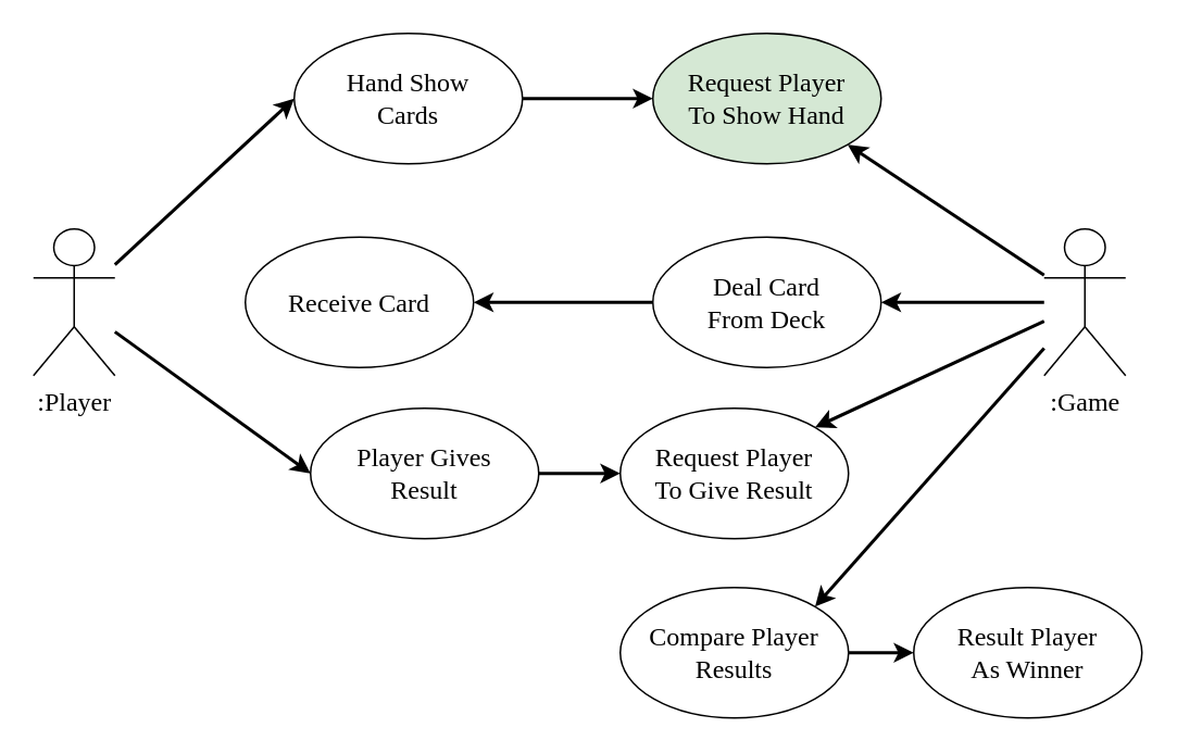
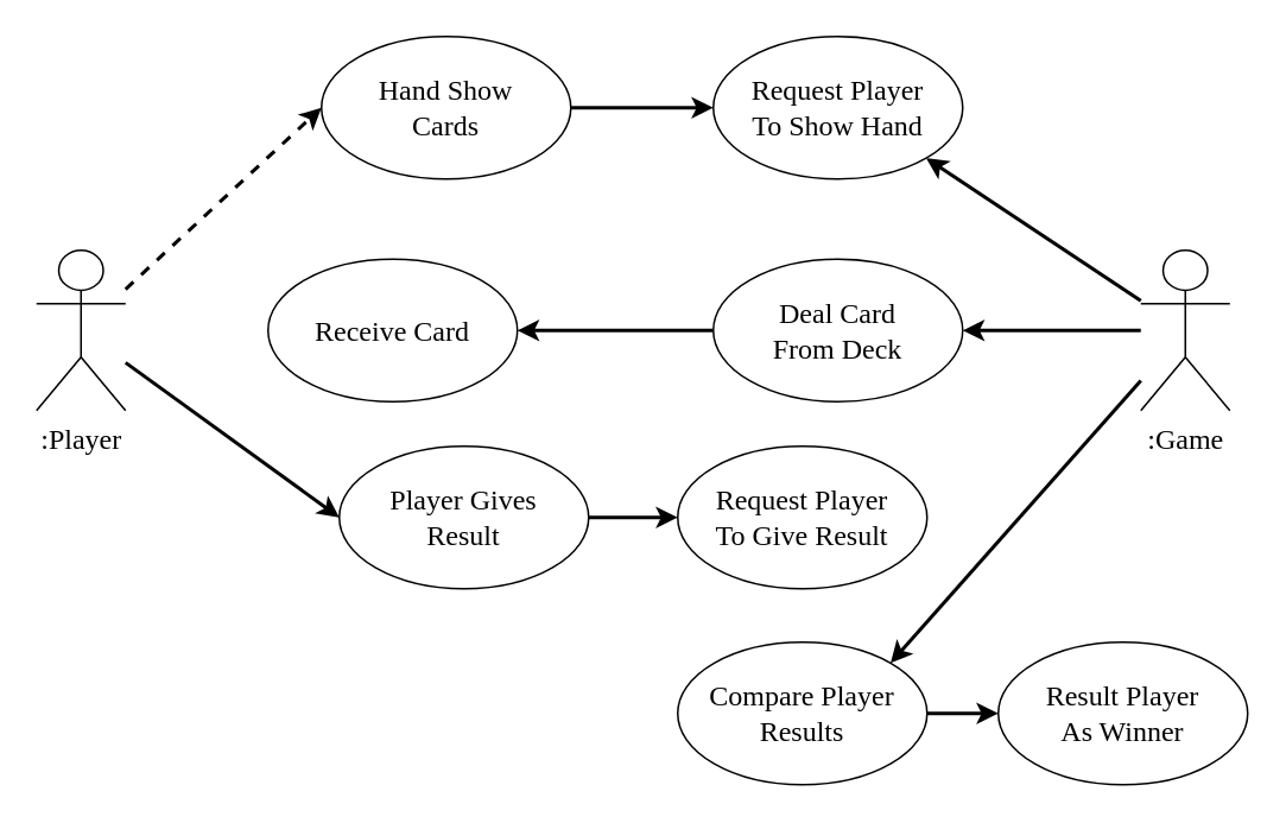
- <mxCell id="13" value="Request Player&lt;br&gt;To Show Hand" style="ellipse;whiteSpace=wrap;html=1;fontFamily=Comic Sans MS;fontSize=16;fillColor=#d5e8d4;" vertex="1" parent="1"><mxGeometry x="400" y="20" width="140" height="80" as="geometry" /></mxCell>
+ <mxCell id="13" value="Request Player&lt;br&gt;To Show Hand" style="ellipse;whiteSpace=wrap;html=1;fontFamily=Comic Sans MS;fontSize=16;" vertex="1" parent="1"><mxGeometry x="400" y="20" width="140" height="80" as="geometry" /></mxCell>
- <mxCell id="10" style="edgeStyle=none;html=1;entryX=0;entryY=0.5;entryDx=0;entryDy=0;strokeWidth=2;fontFamily=Comic Sans MS;fontSize=30;startArrow=none;startFill=0;endArrow=classic;endFill=1;" edge="1" parent="1" source="11" target="15"><mxGeometry relative="1" as="geometry" /></mxCell>
+ <mxCell id="10" style="edgeStyle=none;html=1;entryX=0;entryY=0.5;entryDx=0;entryDy=0;strokeWidth=2;fontFamily=Comic Sans MS;fontSize=30;startArrow=none;startFill=0;endArrow=classic;endFill=1;dashed=1;" edge="1" parent="1" source="11" target="15"><mxGeometry relative="1" as="geometry" /></mxCell>
- <mxCell id="4" style="edgeStyle=none;html=1;entryX=1;entryY=0;entryDx=0;entryDy=0;strokeWidth=2;fontFamily=Comic Sans MS;fontSize=16;startArrow=none;startFill=0;endArrow=classic;endFill=1;" edge="1" parent="1" source="6" target="16"><mxGeometry relative="1" as="geometry" /></mxCell>
